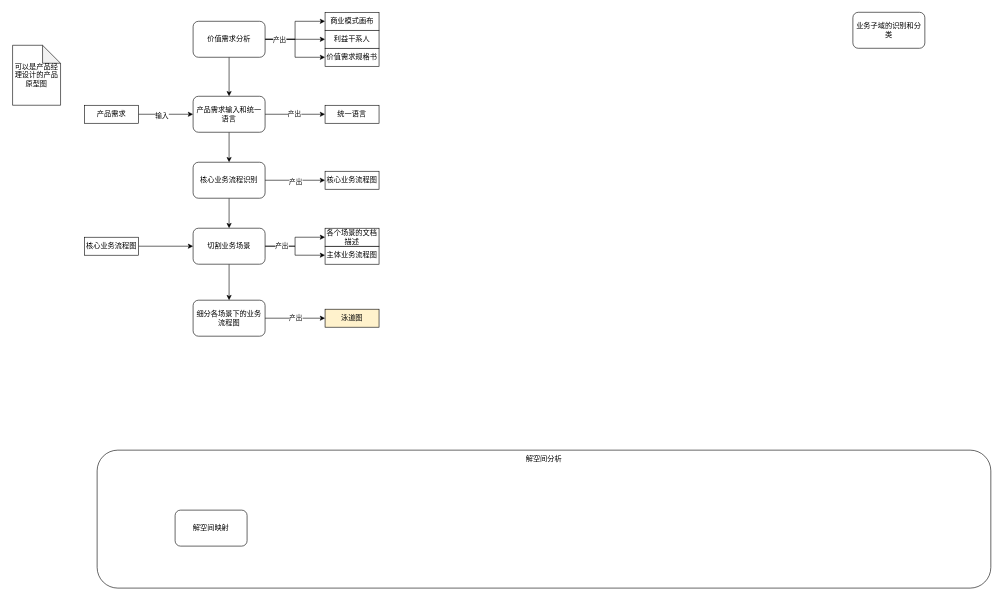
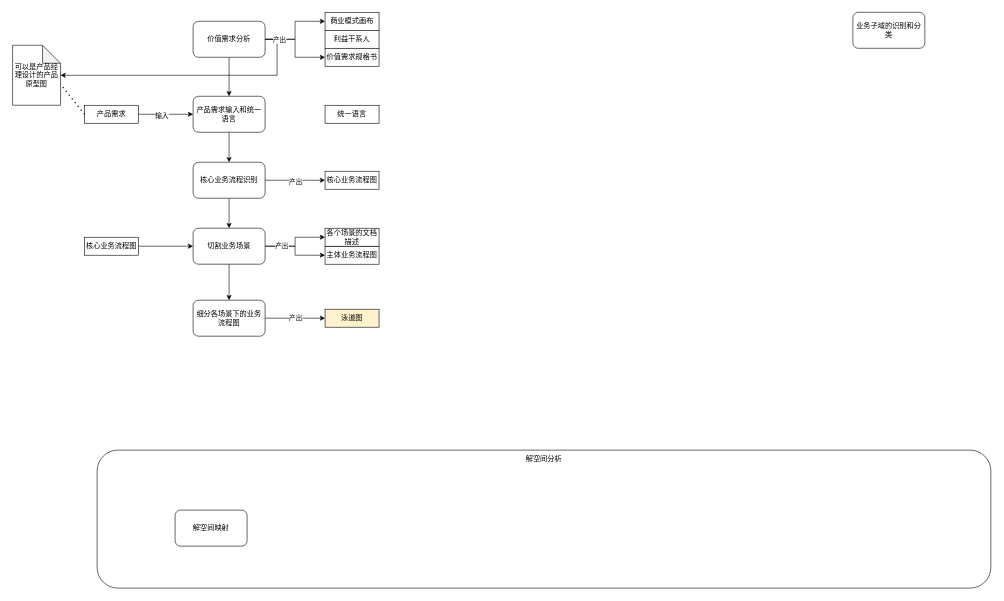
- <mxCell id="5" style="edgeStyle=orthogonalEdgeStyle;rounded=0;orthogonalLoop=1;jettySize=auto;html=1;exitX=1;exitY=0.5;exitDx=0;exitDy=0;entryX=0;entryY=0.5;entryDx=0;entryDy=0;" edge="1" parent="1" source="9" target="23"><mxGeometry relative="1" as="geometry" /></mxCell>
+ <mxCell id="5" style="edgeStyle=orthogonalEdgeStyle;rounded=0;orthogonalLoop=1;jettySize=auto;html=1;exitX=1;exitY=0.5;exitDx=0;exitDy=0;" edge="1" parent="1" source="9" target="28"><mxGeometry relative="1" as="geometry" /></mxCell>
+ <mxCell id="29" value="" style="endArrow=none;dashed=1;html=1;dashPattern=1 3;strokeWidth=2;rounded=0;exitX=0;exitY=0.5;exitDx=0;exitDy=0;entryX=0;entryY=0;entryDx=80;entryDy=65;entryPerimeter=0;" edge="1" parent="1" source="27" target="28"><mxGeometry width="50" height="50" relative="1" as="geometry"><mxPoint x="590" y="220" as="sourcePoint" /><mxPoint x="640" y="170" as="targetPoint" /></mxGeometry></mxCell>
- <mxCell id="10" value="" style="edgeStyle=orthogonalEdgeStyle;rounded=0;orthogonalLoop=1;jettySize=auto;html=1;" edge="1" parent="1" source="13" target="30"><mxGeometry relative="1" as="geometry" /></mxCell>
- <mxCell id="11" value="产出" style="edgeLabel;html=1;align=center;verticalAlign=middle;resizable=0;points=[];" vertex="1" connectable="0" parent="10"><mxGeometry x="-0.04" y="1" relative="1" as="geometry"><mxPoint as="offset" /></mxGeometry></mxCell>
